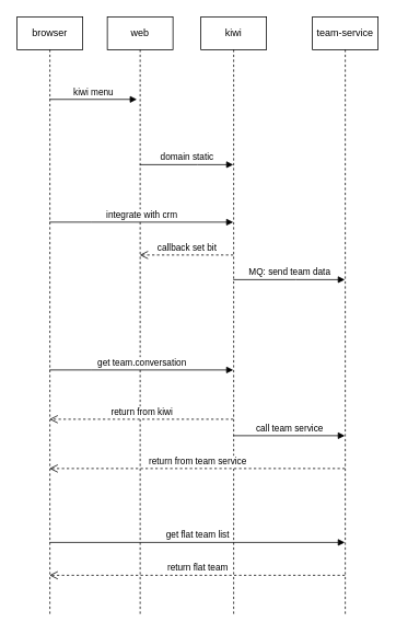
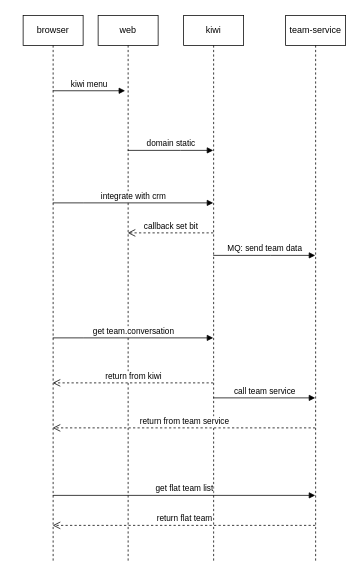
- <mxCell id="2" value="browser" style="shape=umlLifeline;perimeter=lifelinePerimeter;whiteSpace=wrap;html=1;container=1;collapsible=0;recursiveResize=0;outlineConnect=0;" parent="1" vertex="1"><mxGeometry x="20" y="20" width="80" height="730" as="geometry" /></mxCell>
+ <mxCell id="2" value="browser" style="shape=umlLifeline;perimeter=lifelinePerimeter;whiteSpace=wrap;html=1;container=1;collapsible=0;recursiveResize=0;outlineConnect=0;" parent="1" vertex="1"><mxGeometry x="30" y="20" width="80" height="730" as="geometry" /></mxCell>
